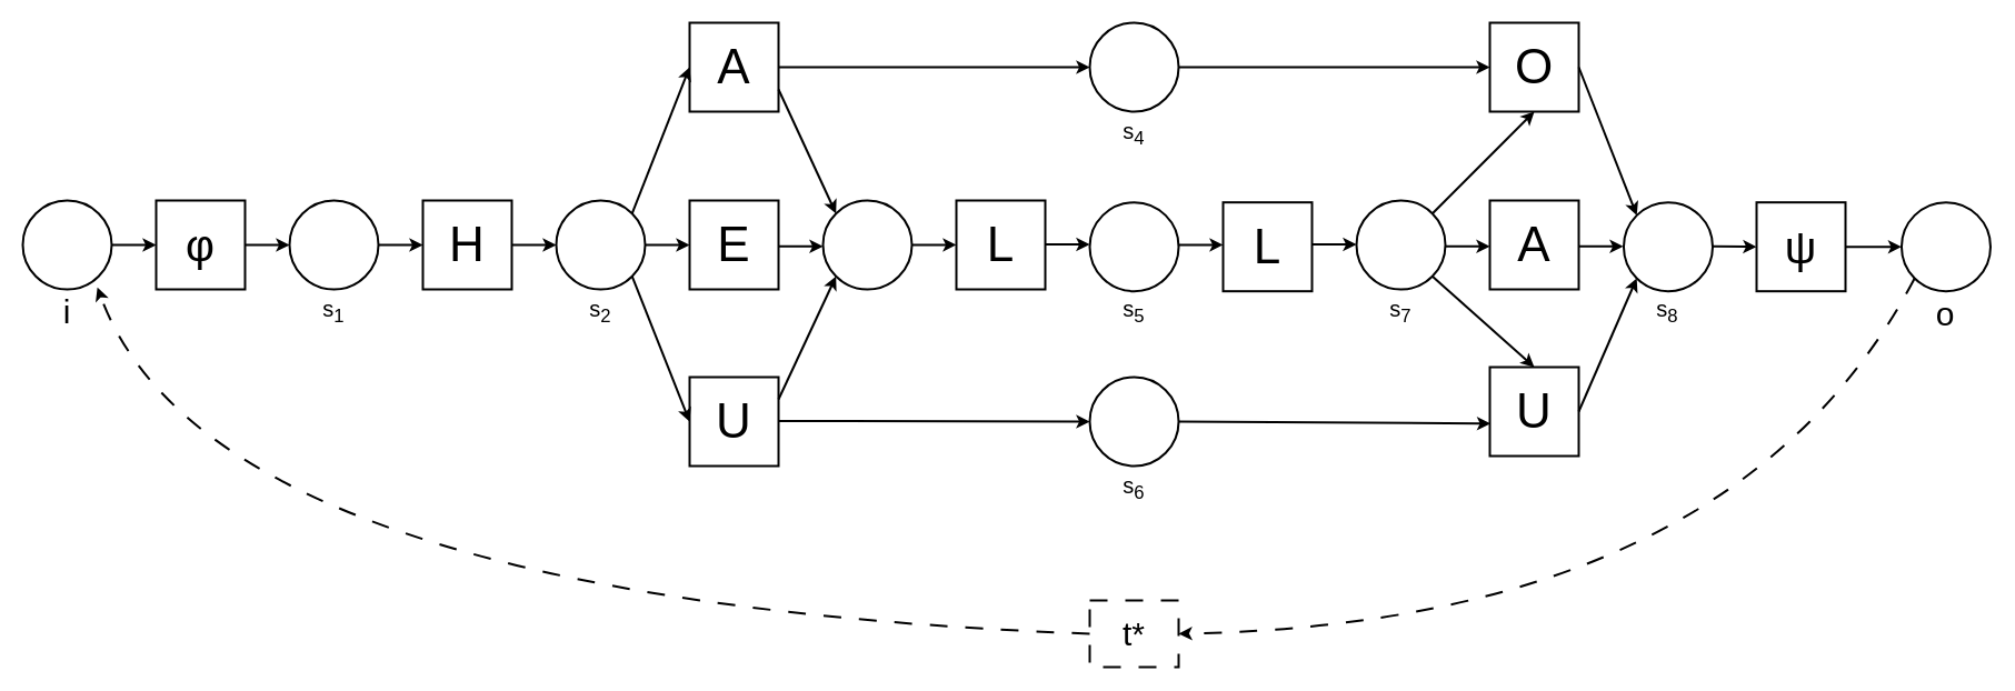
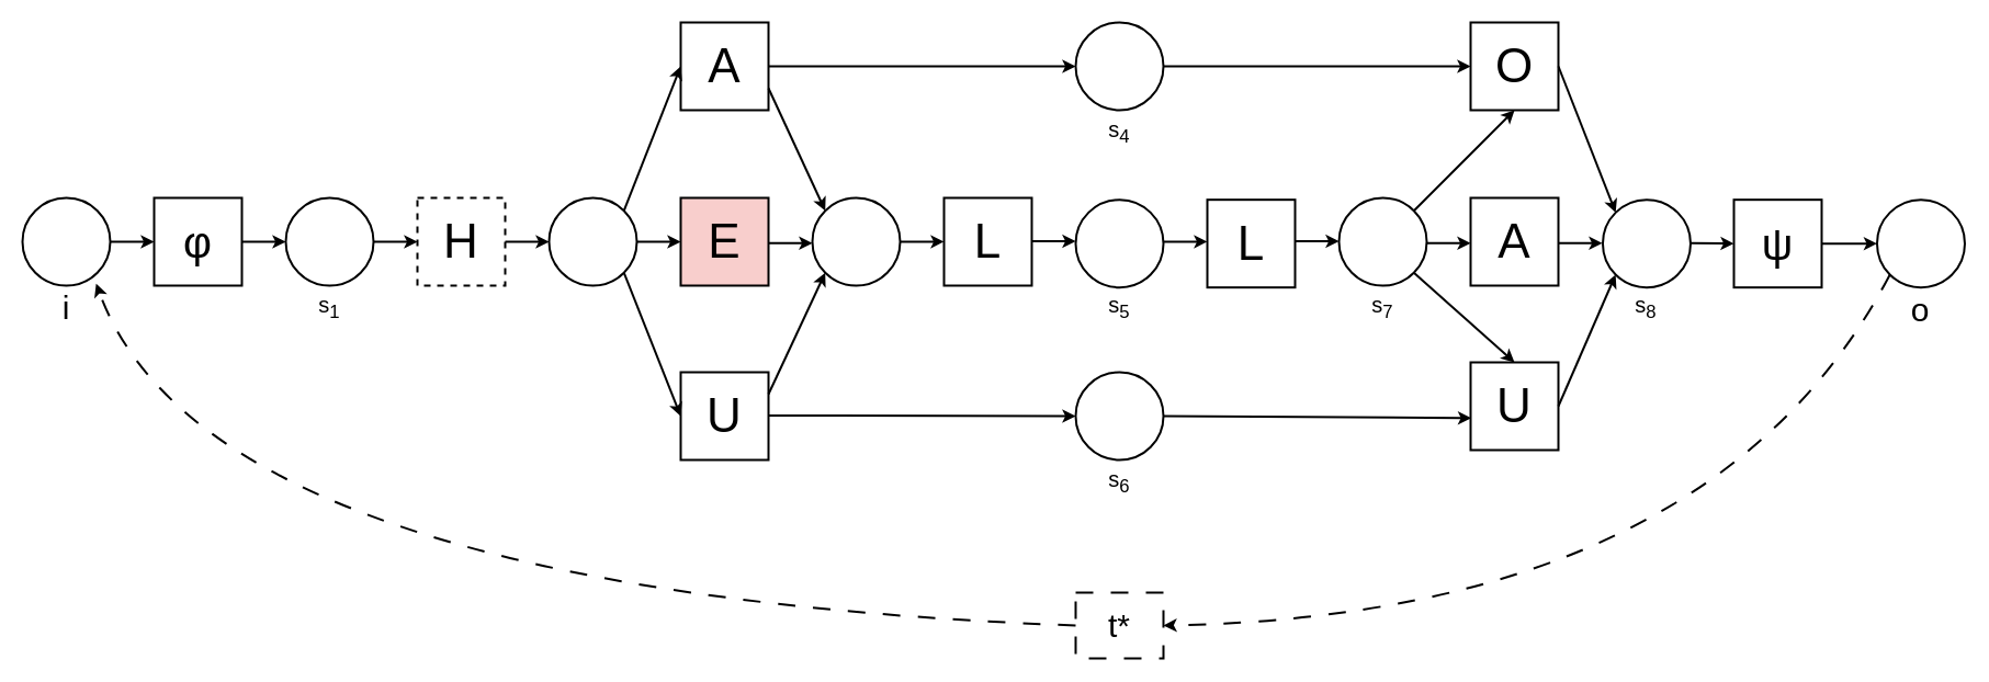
- <mxCell id="8" value="H" style="rounded=0;whiteSpace=wrap;html=1;fontSize=44;strokeWidth=2;" parent="1" vertex="1"><mxGeometry x="380" y="180" width="80" height="80" as="geometry" /></mxCell>
+ <mxCell id="8" value="H" style="rounded=0;whiteSpace=wrap;html=1;fontSize=44;strokeWidth=2;dashed=1;" parent="1" vertex="1"><mxGeometry x="380" y="180" width="80" height="80" as="geometry" /></mxCell>
- <mxCell id="17" value="E" style="rounded=0;whiteSpace=wrap;html=1;fontSize=44;strokeWidth=2;" parent="1" vertex="1"><mxGeometry x="620" y="180" width="80" height="80" as="geometry" /></mxCell>
+ <mxCell id="17" value="E" style="rounded=0;whiteSpace=wrap;html=1;fontSize=44;strokeWidth=2;fillColor=#f8cecc;" parent="1" vertex="1"><mxGeometry x="620" y="180" width="80" height="80" as="geometry" /></mxCell>
- <mxCell id="30" value="&lt;div style=&quot;font-size: 20px;&quot;&gt;s&lt;sub&gt;2&lt;/sub&gt;&lt;/div&gt;" style="text;html=1;strokeColor=none;fillColor=none;align=center;verticalAlign=middle;whiteSpace=wrap;rounded=0;fontSize=20;" parent="1" vertex="1"><mxGeometry x="510" y="260" width="60" height="40" as="geometry" /></mxCell>
